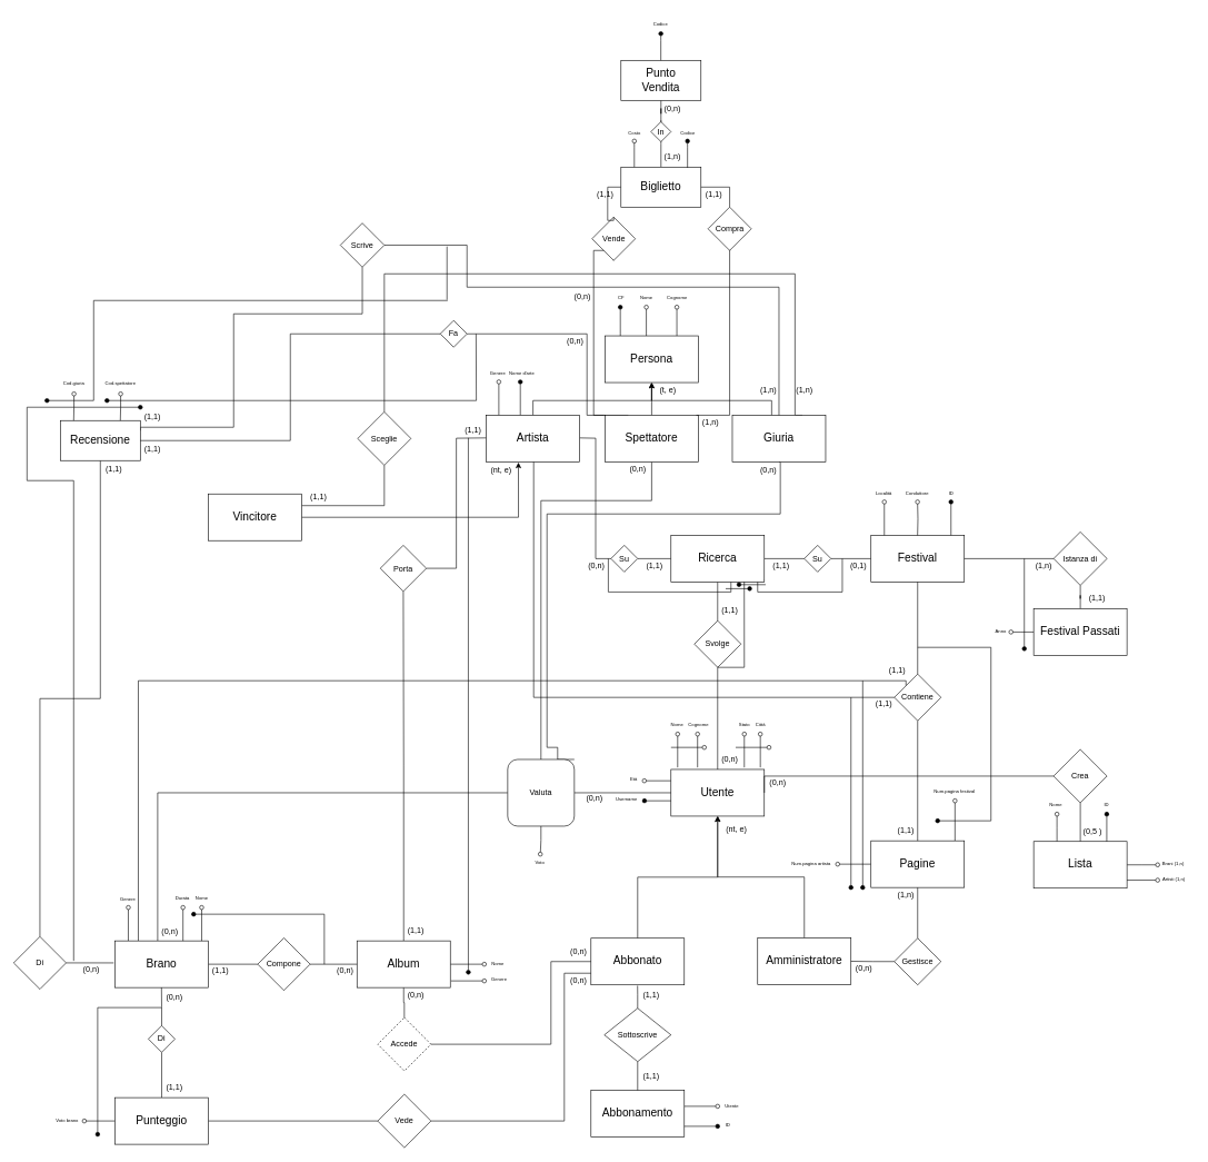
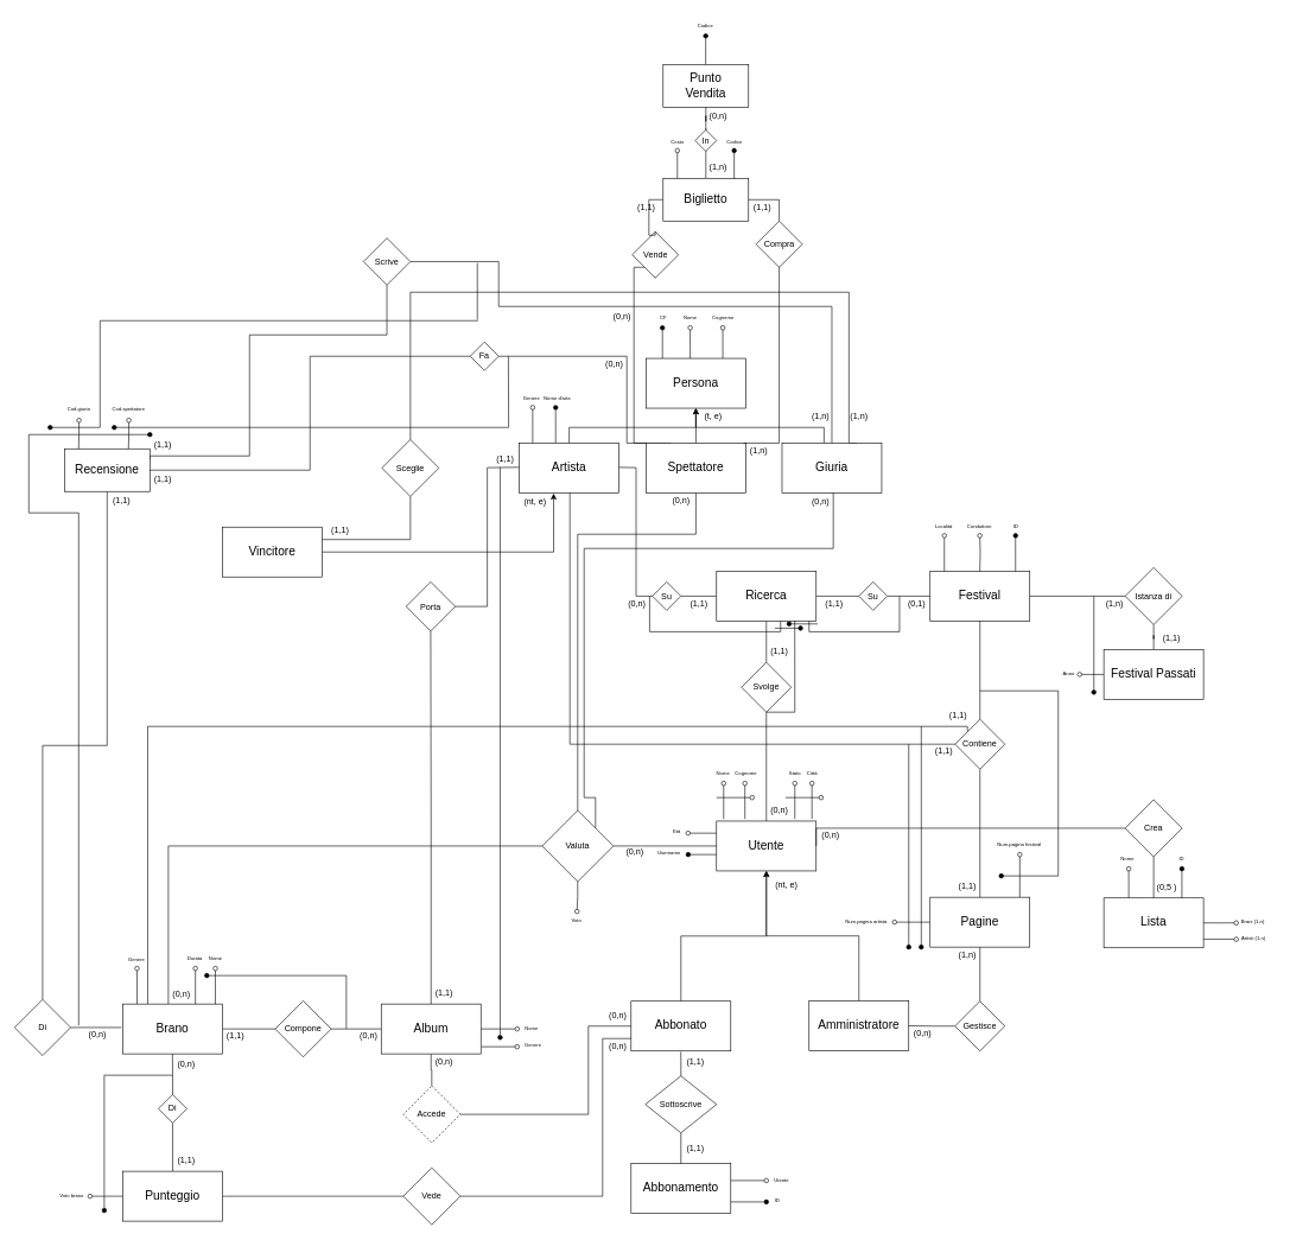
- <mxCell id="86" value="Valuta" style="whiteSpace=wrap;html=1;rounded=1;" parent="1" vertex="1"><mxGeometry x="761" y="1138" width="100" height="100" as="geometry" /></mxCell>
+ <mxCell id="86" value="Valuta" style="rhombus;whiteSpace=wrap;html=1;" parent="1" vertex="1"><mxGeometry x="761" y="1138" width="100" height="100" as="geometry" /></mxCell>
